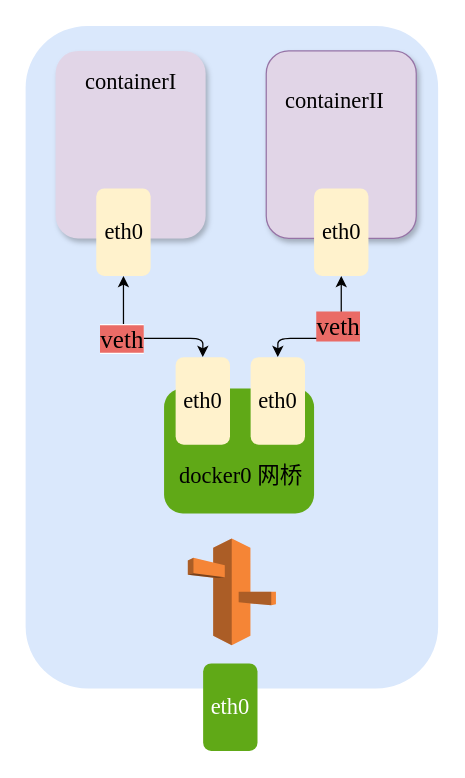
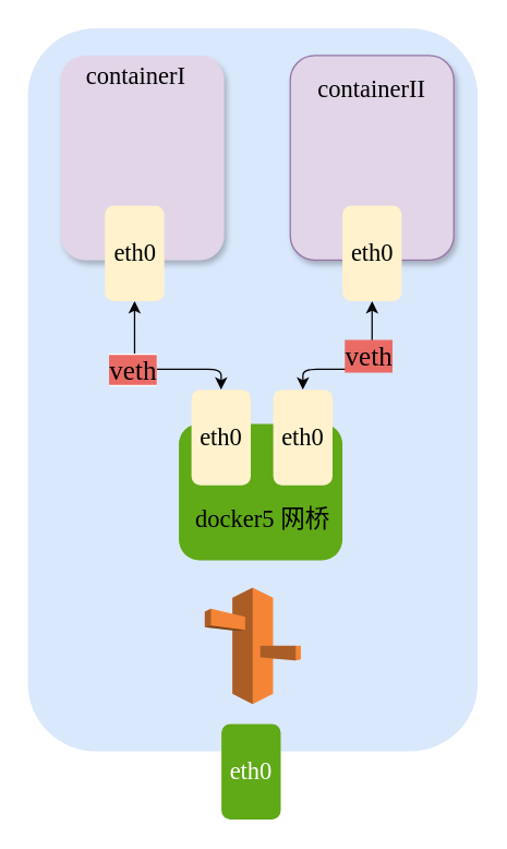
- <mxCell id="11" value="&lt;font face=&quot;Comic Sans MS&quot; style=&quot;font-size: 18px&quot;&gt;containerI&lt;/font&gt;" style="text;html=1;strokeColor=none;fillColor=none;align=center;verticalAlign=middle;whiteSpace=wrap;rounded=0;" vertex="1" parent="1"><mxGeometry x="62.5" y="55" width="83" height="20" as="geometry" /></mxCell>
+ <mxCell id="11" value="&lt;font face=&quot;Comic Sans MS&quot; style=&quot;font-size: 18px&quot;&gt;containerI&lt;/font&gt;" style="text;html=1;strokeColor=none;fillColor=none;align=center;verticalAlign=middle;whiteSpace=wrap;rounded=0;" vertex="1" parent="1"><mxGeometry x="57.5" y="45" width="83" height="20" as="geometry" /></mxCell>
- <mxCell id="12" value="&lt;font face=&quot;Comic Sans MS&quot; style=&quot;font-size: 18px&quot;&gt;containerII&lt;/font&gt;" style="text;html=1;strokeColor=none;fillColor=none;align=center;verticalAlign=middle;whiteSpace=wrap;rounded=0;" vertex="1" parent="1"><mxGeometry x="226" y="70" width="83" height="20" as="geometry" /></mxCell>
+ <mxCell id="12" value="&lt;font face=&quot;Comic Sans MS&quot; style=&quot;font-size: 18px&quot;&gt;containerII&lt;/font&gt;" style="text;html=1;strokeColor=none;fillColor=none;align=center;verticalAlign=middle;whiteSpace=wrap;rounded=0;" vertex="1" parent="1"><mxGeometry x="231" y="55" width="83" height="20" as="geometry" /></mxCell>
- <mxCell id="18" value="&lt;font face=&quot;Comic Sans MS&quot;&gt;&lt;span style=&quot;font-size: 18px&quot;&gt;docker0 网桥&lt;/span&gt;&lt;/font&gt;" style="text;html=1;strokeColor=none;fillColor=none;align=center;verticalAlign=middle;whiteSpace=wrap;rounded=0;" vertex="1" parent="1"><mxGeometry x="134.25" y="370" width="116.5" height="20" as="geometry" /></mxCell>
+ <mxCell id="18" value="&lt;font face=&quot;Comic Sans MS&quot;&gt;&lt;span style=&quot;font-size: 18px&quot;&gt;docker5 网桥&lt;/span&gt;&lt;/font&gt;" style="text;html=1;strokeColor=none;fillColor=none;align=center;verticalAlign=middle;whiteSpace=wrap;rounded=0;" vertex="1" parent="1"><mxGeometry x="134.25" y="370" width="116.5" height="20" as="geometry" /></mxCell>
